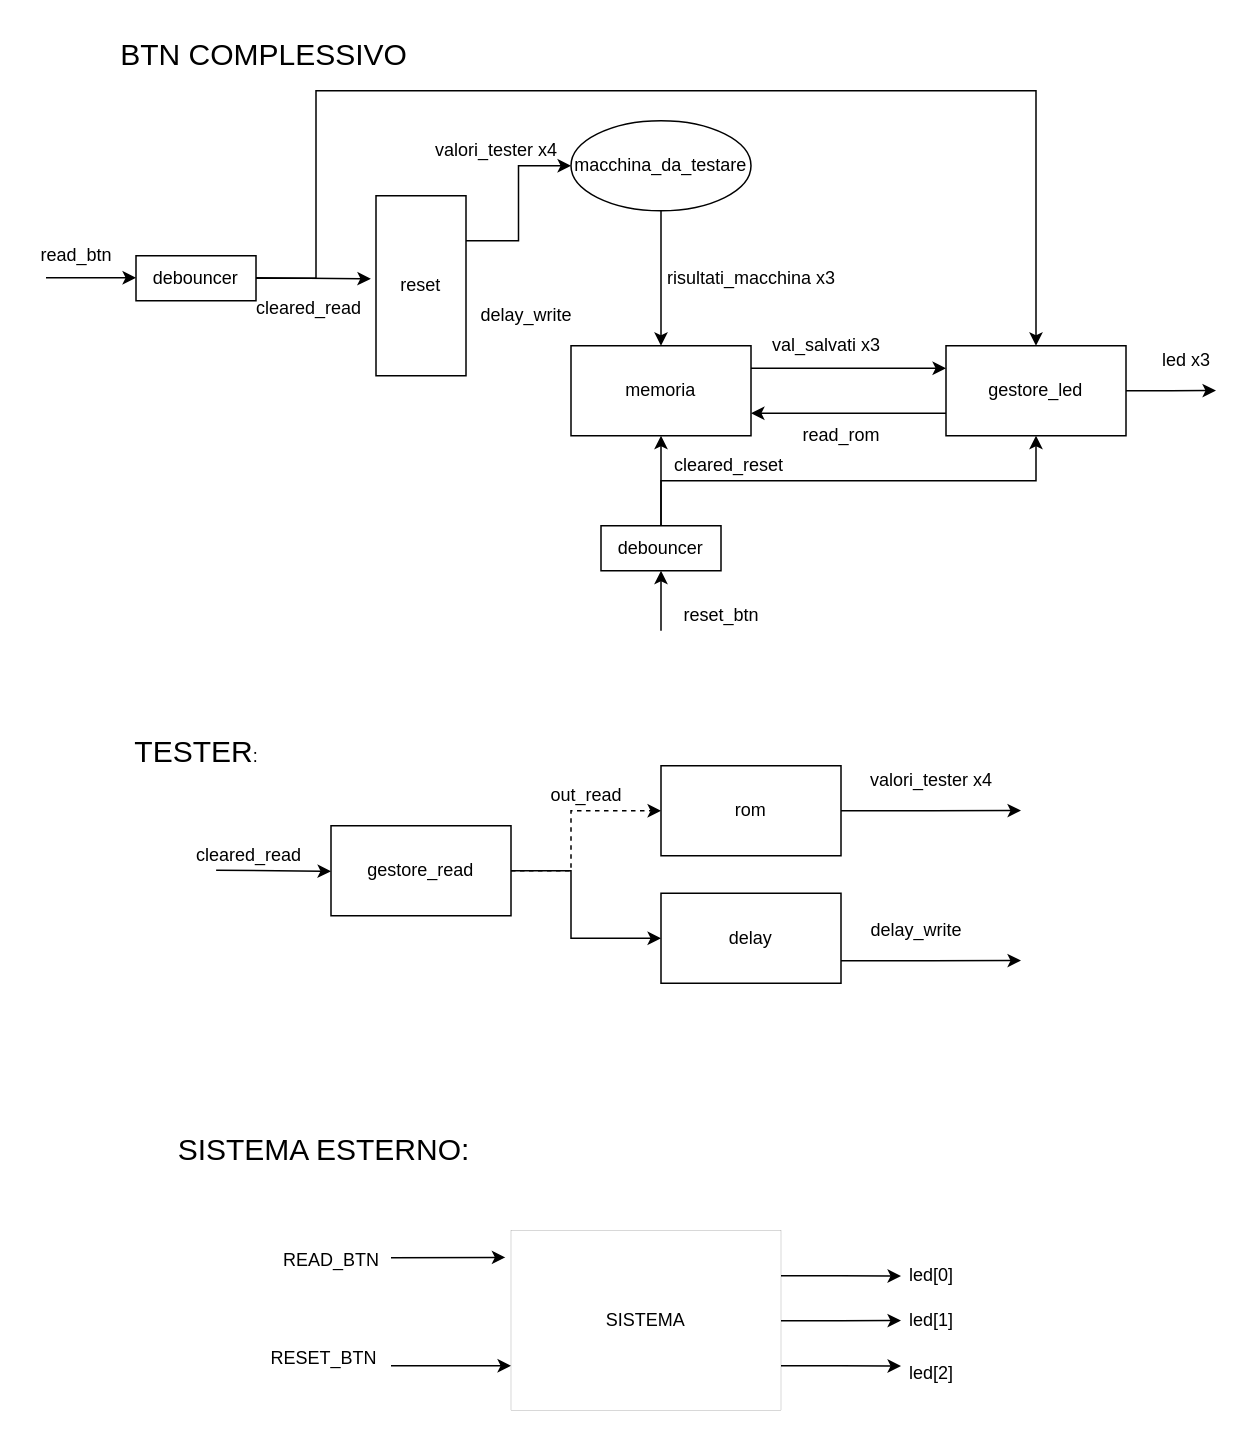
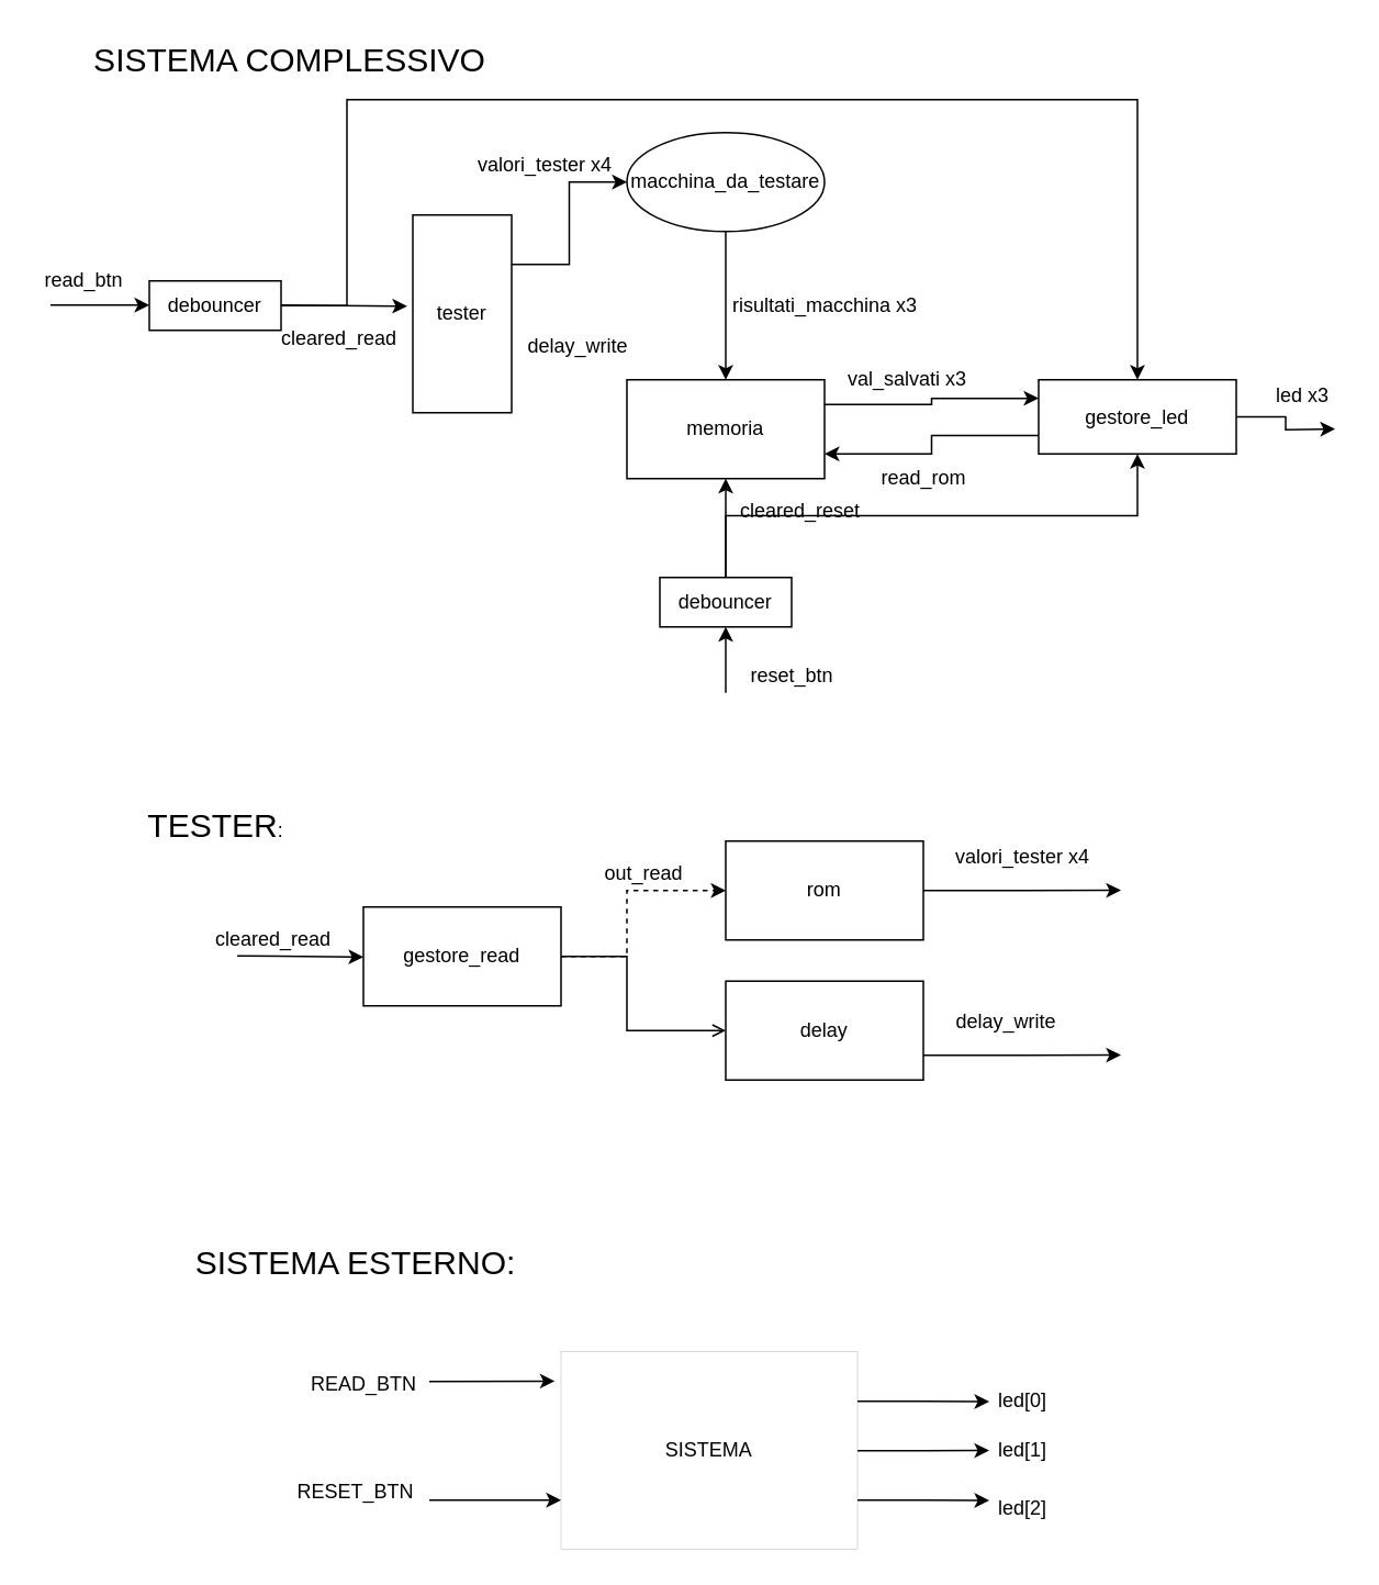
- <mxCell id="52" value="BTN COMPLESSIVO" style="text;html=1;align=center;verticalAlign=middle;resizable=0;points=[];autosize=1;strokeColor=none;fillColor=none;fontSize=20;" vertex="1" parent="1"><mxGeometry x="50" y="20" width="250" height="30" as="geometry" /></mxCell>
+ <mxCell id="52" value="SISTEMA COMPLESSIVO" style="text;html=1;align=center;verticalAlign=middle;resizable=0;points=[];autosize=1;strokeColor=none;fillColor=none;fontSize=20;" vertex="1" parent="1"><mxGeometry x="50" y="20" width="250" height="30" as="geometry" /></mxCell>
- <mxCell id="5" value="reset" style="whiteSpace=wrap;html=1;direction=south;" vertex="1" parent="1"><mxGeometry x="250" y="130" width="60" height="120" as="geometry" /></mxCell>
+ <mxCell id="5" value="tester" style="whiteSpace=wrap;html=1;direction=south;" vertex="1" parent="1"><mxGeometry x="250" y="130" width="60" height="120" as="geometry" /></mxCell>
- <mxCell id="12" value="gestore_led" style="whiteSpace=wrap;html=1;" vertex="1" parent="1"><mxGeometry x="630" y="230" width="120" height="60" as="geometry" /></mxCell>
+ <mxCell id="12" value="gestore_led" style="whiteSpace=wrap;html=1;" vertex="1" parent="1"><mxGeometry x="630" y="230" width="120" height="45" as="geometry" /></mxCell>
- <mxCell id="43" style="edgeStyle=orthogonalEdgeStyle;rounded=0;orthogonalLoop=1;jettySize=auto;html=1;exitX=1;exitY=0.5;exitDx=0;exitDy=0;entryX=0;entryY=0.5;entryDx=0;entryDy=0;" edge="1" parent="1" source="44" target="46"><mxGeometry relative="1" as="geometry"><Array as="points"><mxPoint x="380" y="580" /><mxPoint x="380" y="625" /></Array></mxGeometry></mxCell>
+ <mxCell id="43" style="edgeStyle=orthogonalEdgeStyle;rounded=0;orthogonalLoop=1;jettySize=auto;html=1;exitX=1;exitY=0.5;exitDx=0;exitDy=0;entryX=0;entryY=0.5;entryDx=0;entryDy=0;endArrow=open;" edge="1" parent="1" source="44" target="46"><mxGeometry relative="1" as="geometry"><Array as="points"><mxPoint x="380" y="580" /><mxPoint x="380" y="625" /></Array></mxGeometry></mxCell>
